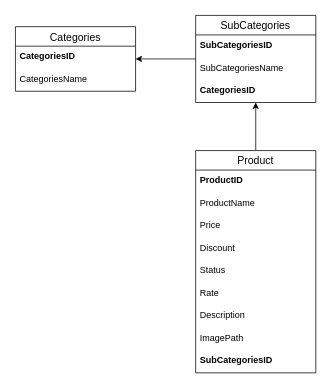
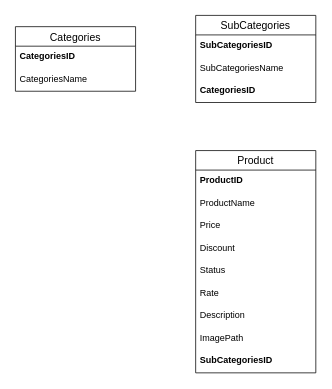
- <mxCell id="2" value="" style="edgeStyle=orthogonalEdgeStyle;rounded=0;orthogonalLoop=1;jettySize=auto;html=1;" edge="1" parent="1" source="3" target="7"><mxGeometry relative="1" as="geometry" /></mxCell>
- <mxCell id="10" style="edgeStyle=orthogonalEdgeStyle;rounded=0;orthogonalLoop=1;jettySize=auto;html=1;" edge="1" parent="1" source="11" target="3"><mxGeometry relative="1" as="geometry" /></mxCell>
